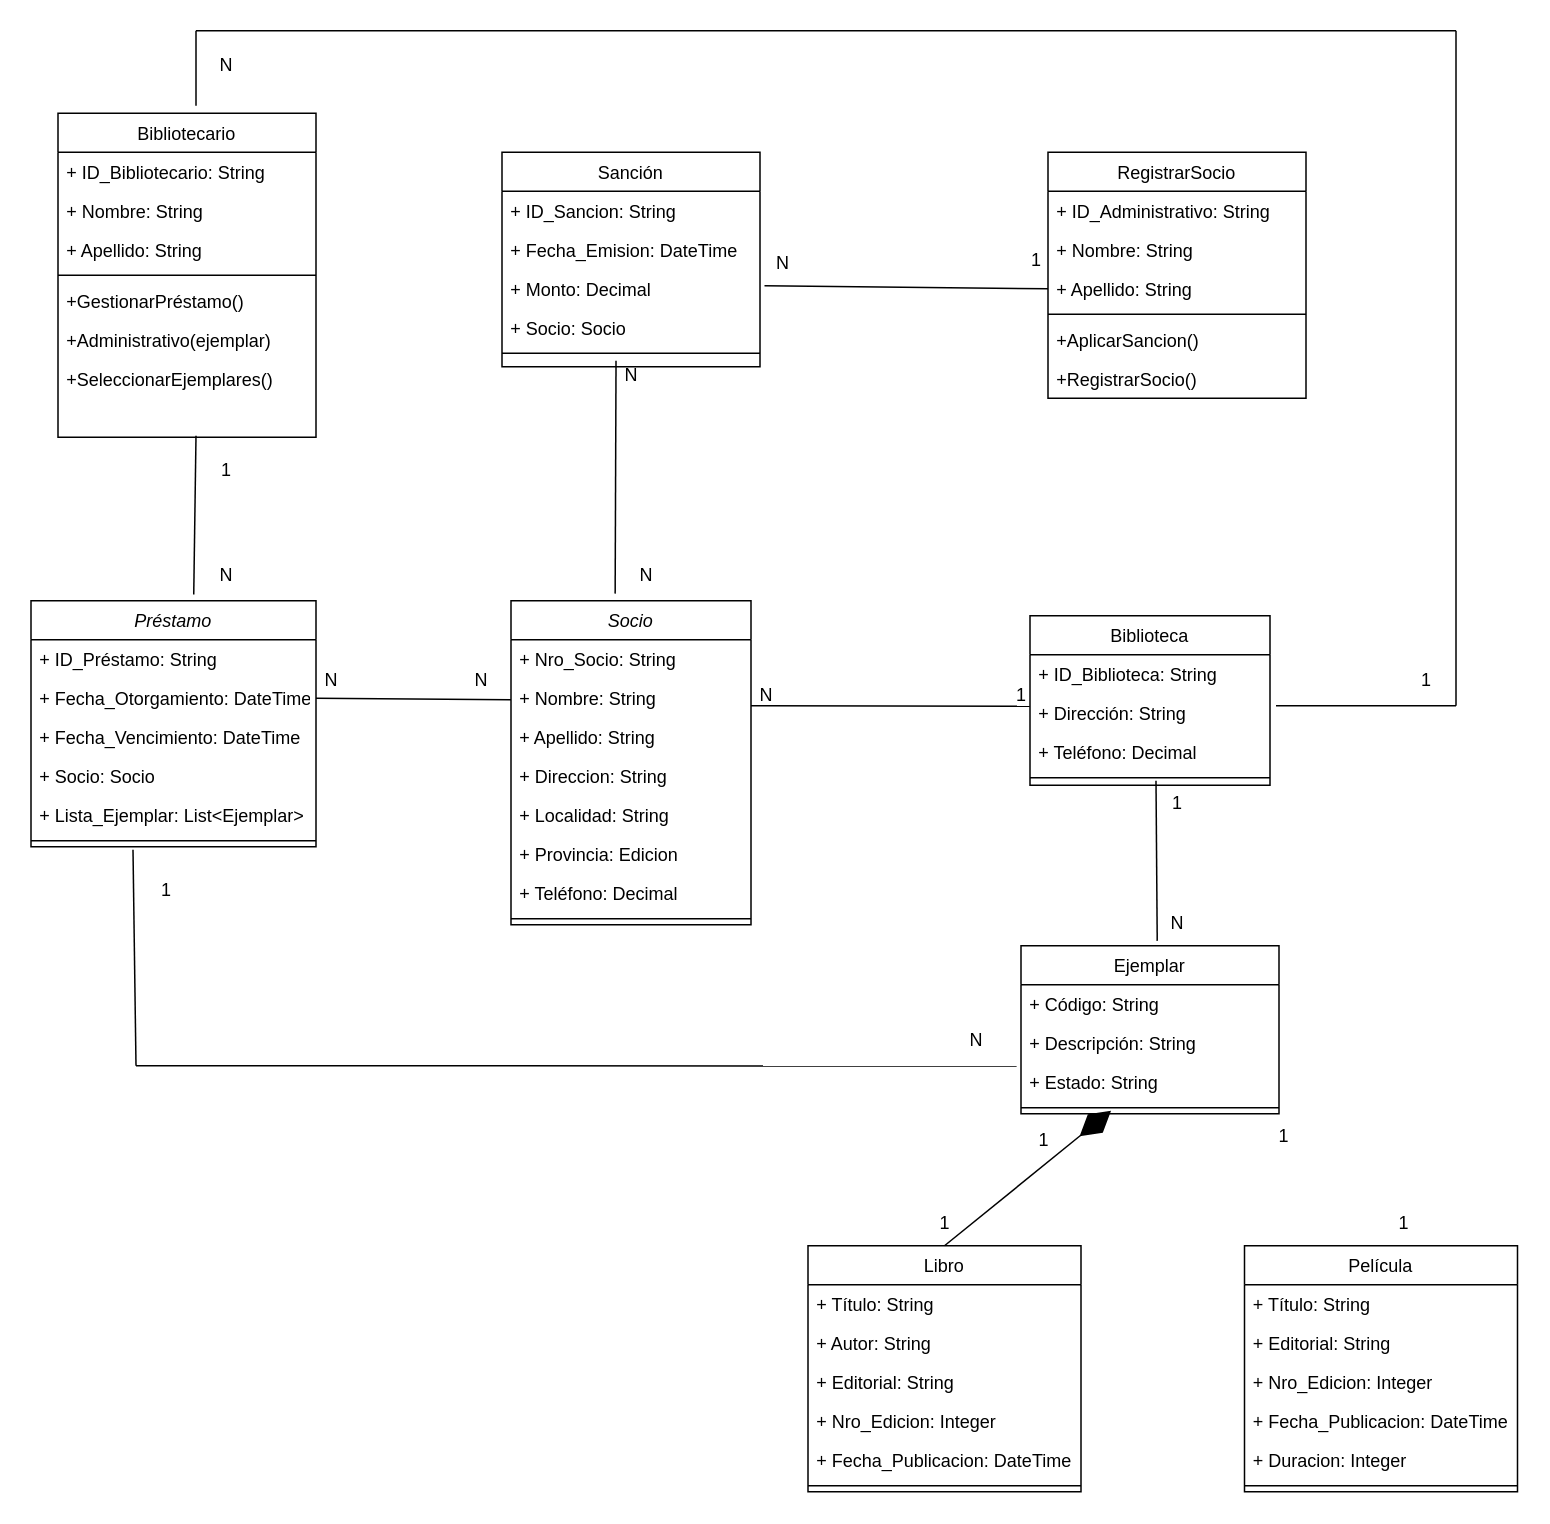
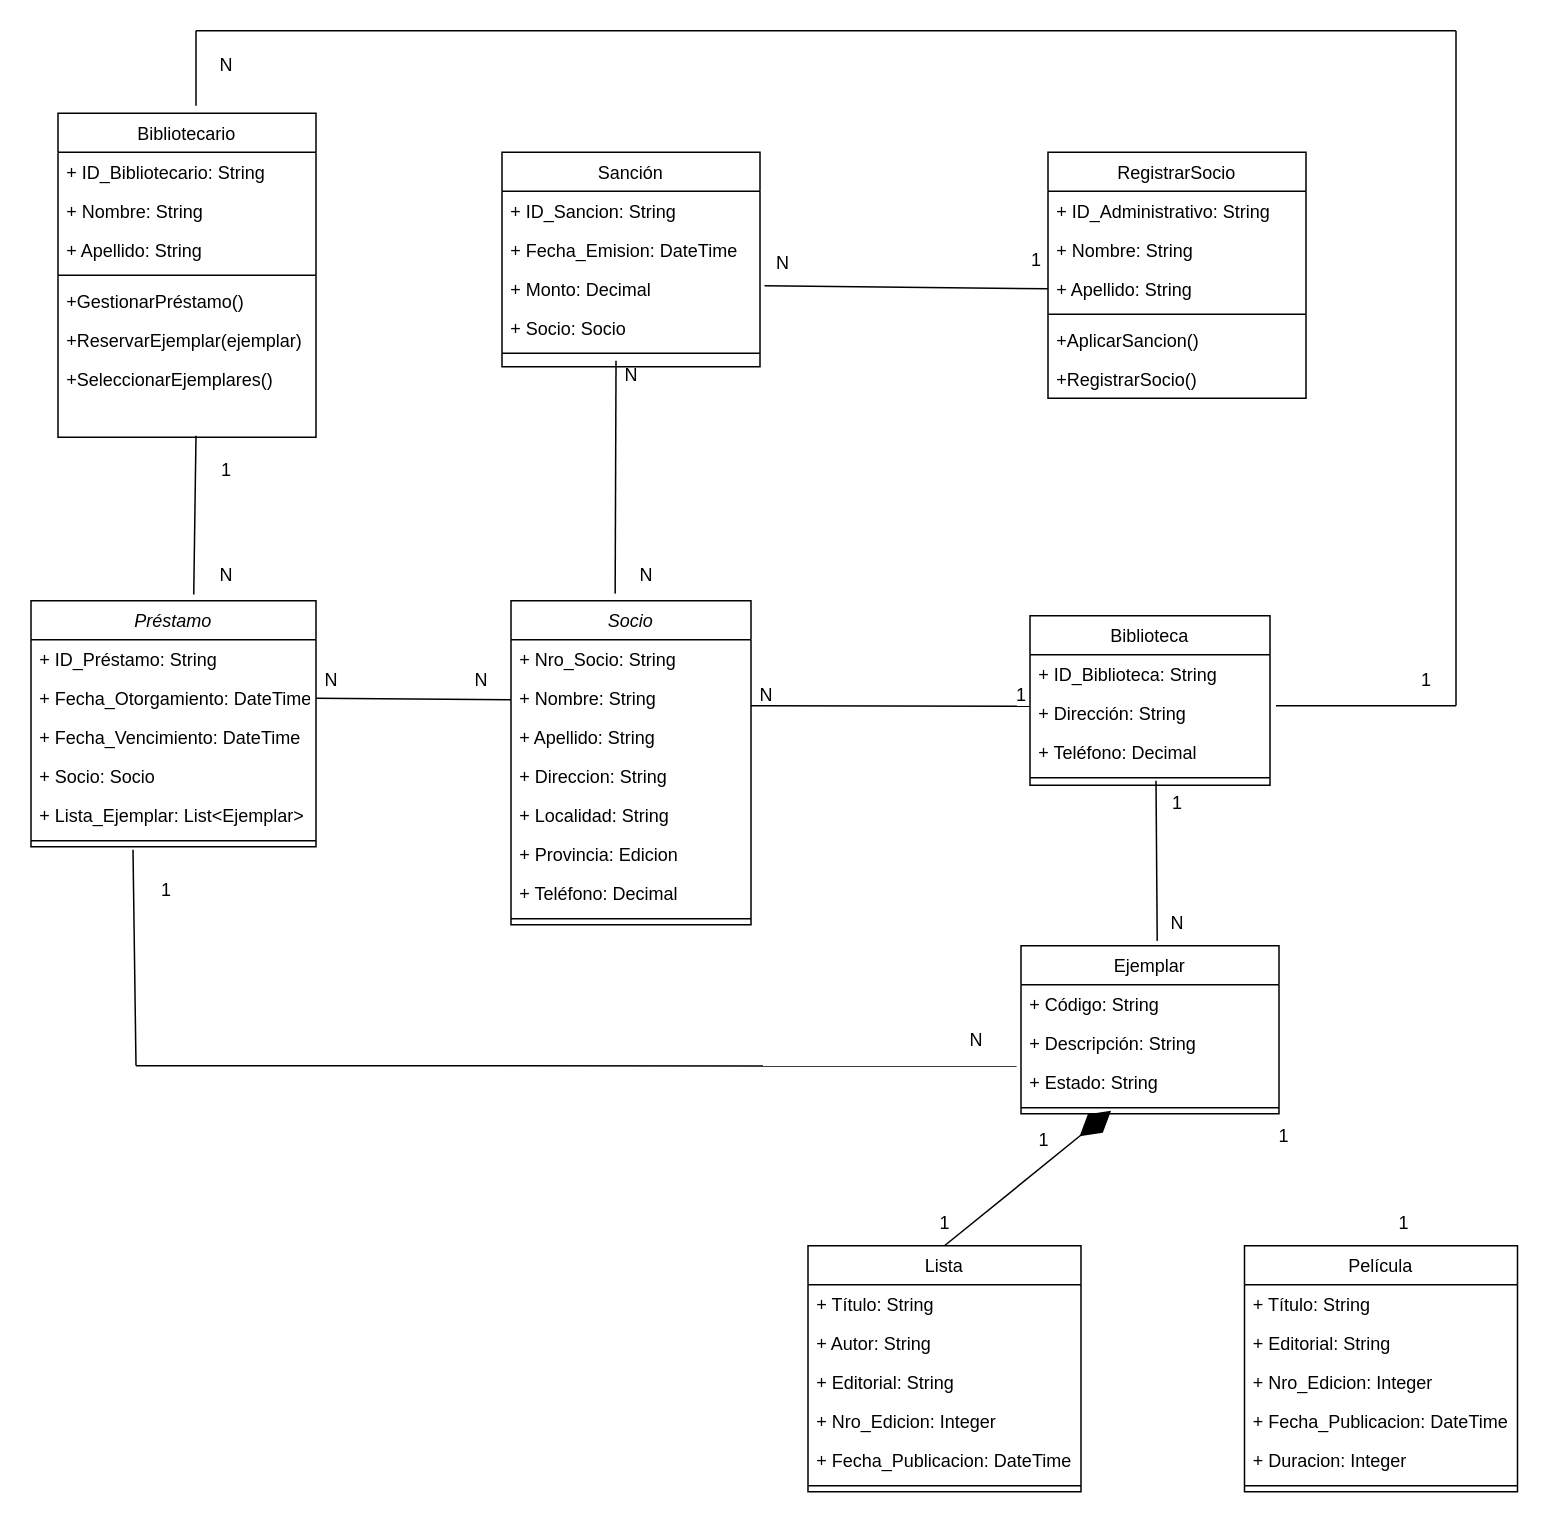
- <mxCell id="22" value="+Administrativo(ejemplar)" style="text;align=left;verticalAlign=top;spacingLeft=4;spacingRight=4;overflow=hidden;rotatable=0;points=[[0,0.5],[1,0.5]];portConstraint=eastwest;" parent="16" vertex="1"><mxGeometry y="138" width="172" height="26" as="geometry" /></mxCell>
+ <mxCell id="22" value="+ReservarEjemplar(ejemplar)" style="text;align=left;verticalAlign=top;spacingLeft=4;spacingRight=4;overflow=hidden;rotatable=0;points=[[0,0.5],[1,0.5]];portConstraint=eastwest;" parent="16" vertex="1"><mxGeometry y="138" width="172" height="26" as="geometry" /></mxCell>
- <mxCell id="29" value="Libro" style="swimlane;fontStyle=0;align=center;verticalAlign=top;childLayout=stackLayout;horizontal=1;startSize=26;horizontalStack=0;resizeParent=1;resizeLast=0;collapsible=1;marginBottom=0;rounded=0;shadow=0;strokeWidth=1;" vertex="1" parent="1"><mxGeometry x="538" y="830" width="182" height="164" as="geometry"><mxRectangle x="550" y="140" width="160" height="26" as="alternateBounds" /></mxGeometry></mxCell>
+ <mxCell id="29" value="Lista" style="swimlane;fontStyle=0;align=center;verticalAlign=top;childLayout=stackLayout;horizontal=1;startSize=26;horizontalStack=0;resizeParent=1;resizeLast=0;collapsible=1;marginBottom=0;rounded=0;shadow=0;strokeWidth=1;" vertex="1" parent="1"><mxGeometry x="538" y="830" width="182" height="164" as="geometry"><mxRectangle x="550" y="140" width="160" height="26" as="alternateBounds" /></mxGeometry></mxCell>
